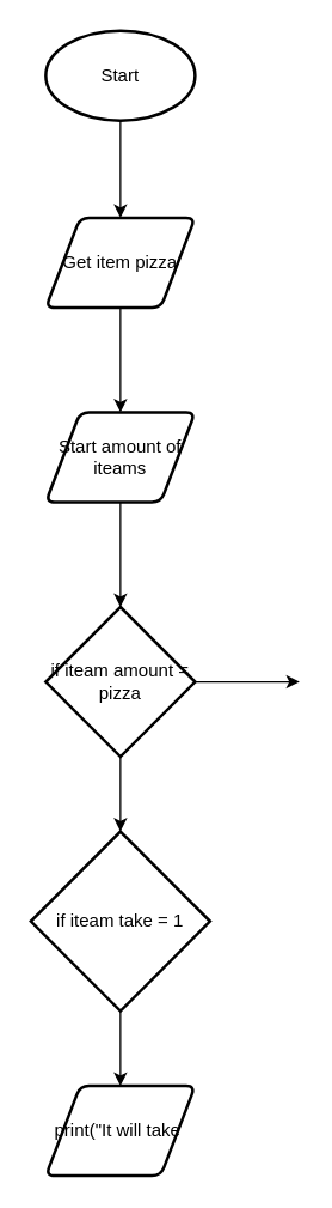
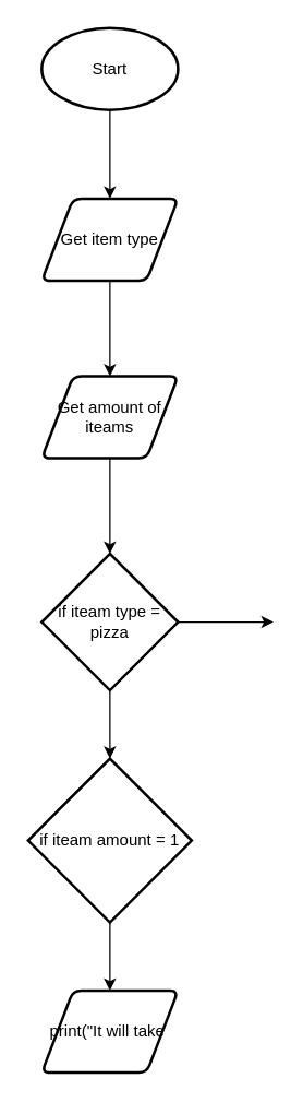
- <mxCell id="5" value="Get item pizza" style="shape=parallelogram;html=1;strokeWidth=2;perimeter=parallelogramPerimeter;whiteSpace=wrap;rounded=1;arcSize=12;size=0.23;" vertex="1" parent="1"><mxGeometry x="30" y="145" width="100" height="60" as="geometry" /></mxCell>
+ <mxCell id="5" value="Get item type" style="shape=parallelogram;html=1;strokeWidth=2;perimeter=parallelogramPerimeter;whiteSpace=wrap;rounded=1;arcSize=12;size=0.23;" vertex="1" parent="1"><mxGeometry x="30" y="145" width="100" height="60" as="geometry" /></mxCell>
- <mxCell id="7" value="Start amount of iteams" style="shape=parallelogram;html=1;strokeWidth=2;perimeter=parallelogramPerimeter;whiteSpace=wrap;rounded=1;arcSize=12;size=0.23;" vertex="1" parent="1"><mxGeometry x="30" y="275" width="100" height="60" as="geometry" /></mxCell>
+ <mxCell id="7" value="Get amount of iteams" style="shape=parallelogram;html=1;strokeWidth=2;perimeter=parallelogramPerimeter;whiteSpace=wrap;rounded=1;arcSize=12;size=0.23;" vertex="1" parent="1"><mxGeometry x="30" y="275" width="100" height="60" as="geometry" /></mxCell>
- <mxCell id="10" value="if iteam amount =&lt;br&gt;pizza" style="strokeWidth=2;html=1;shape=mxgraph.flowchart.decision;whiteSpace=wrap;" vertex="1" parent="1"><mxGeometry x="30" y="405" width="100" height="100" as="geometry" /></mxCell>
+ <mxCell id="10" value="if iteam type =&lt;br&gt;pizza" style="strokeWidth=2;html=1;shape=mxgraph.flowchart.decision;whiteSpace=wrap;" vertex="1" parent="1"><mxGeometry x="30" y="405" width="100" height="100" as="geometry" /></mxCell>
- <mxCell id="12" value="if iteam take = 1" style="strokeWidth=2;html=1;shape=mxgraph.flowchart.decision;whiteSpace=wrap;" vertex="1" parent="1"><mxGeometry x="20" y="555" width="120" height="120" as="geometry" /></mxCell>
+ <mxCell id="12" value="if iteam amount = 1" style="strokeWidth=2;html=1;shape=mxgraph.flowchart.decision;whiteSpace=wrap;" vertex="1" parent="1"><mxGeometry x="20" y="555" width="120" height="120" as="geometry" /></mxCell>
